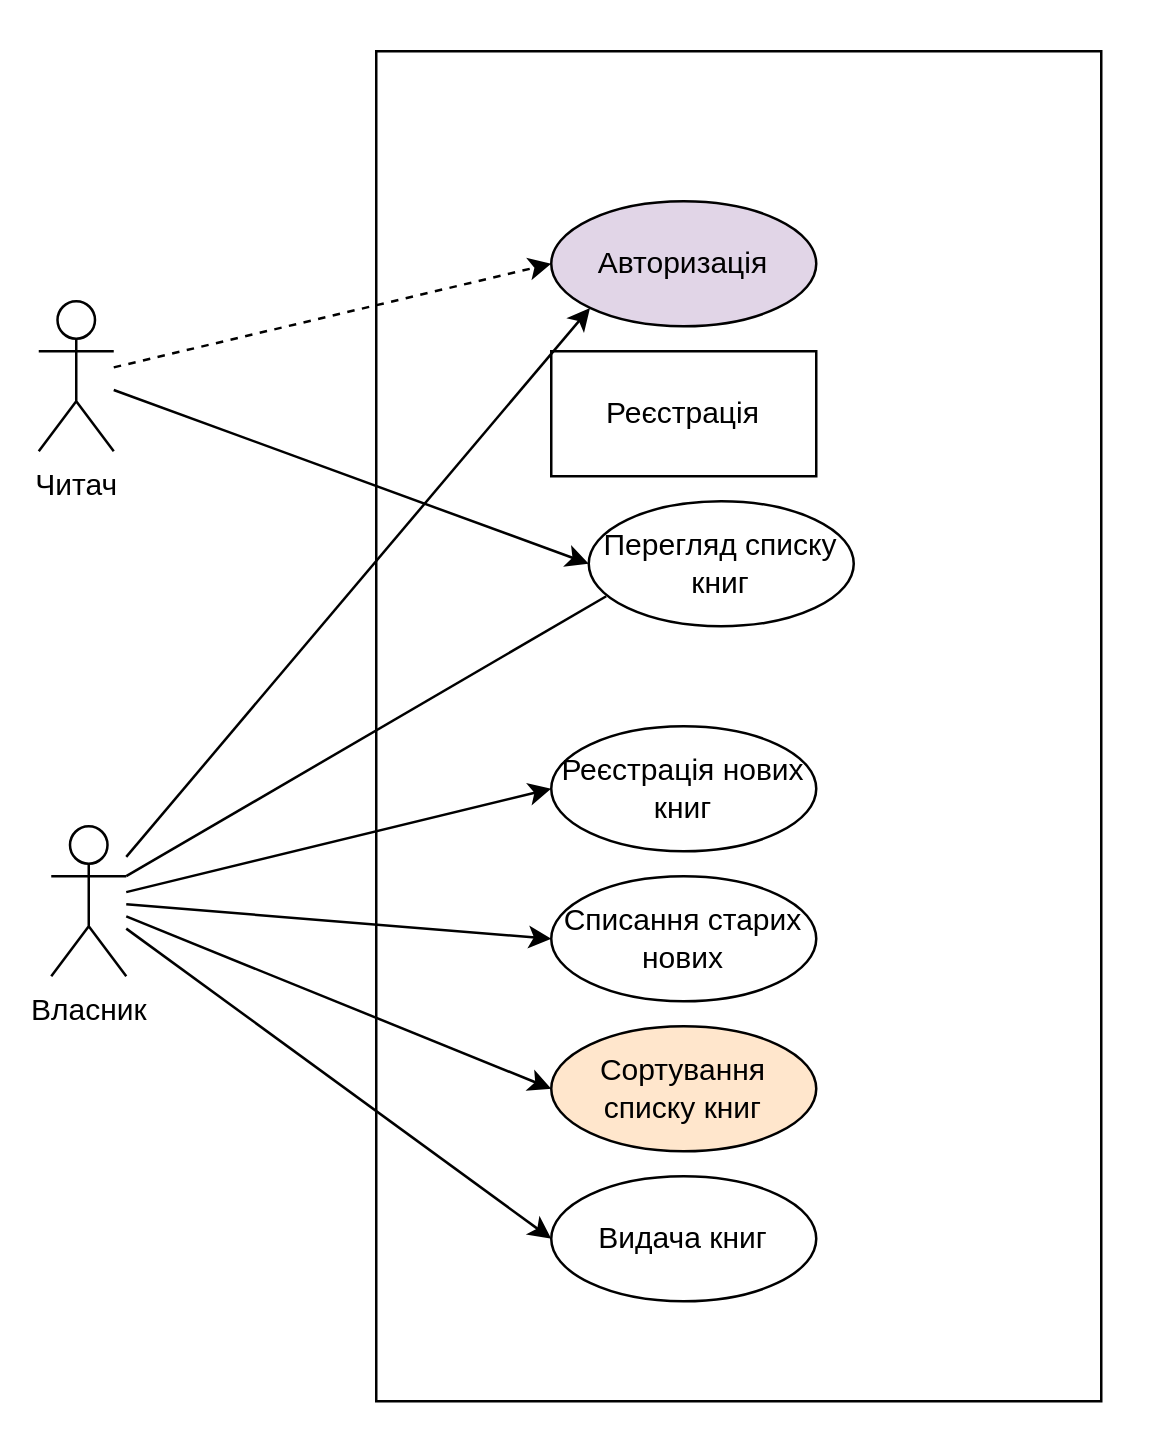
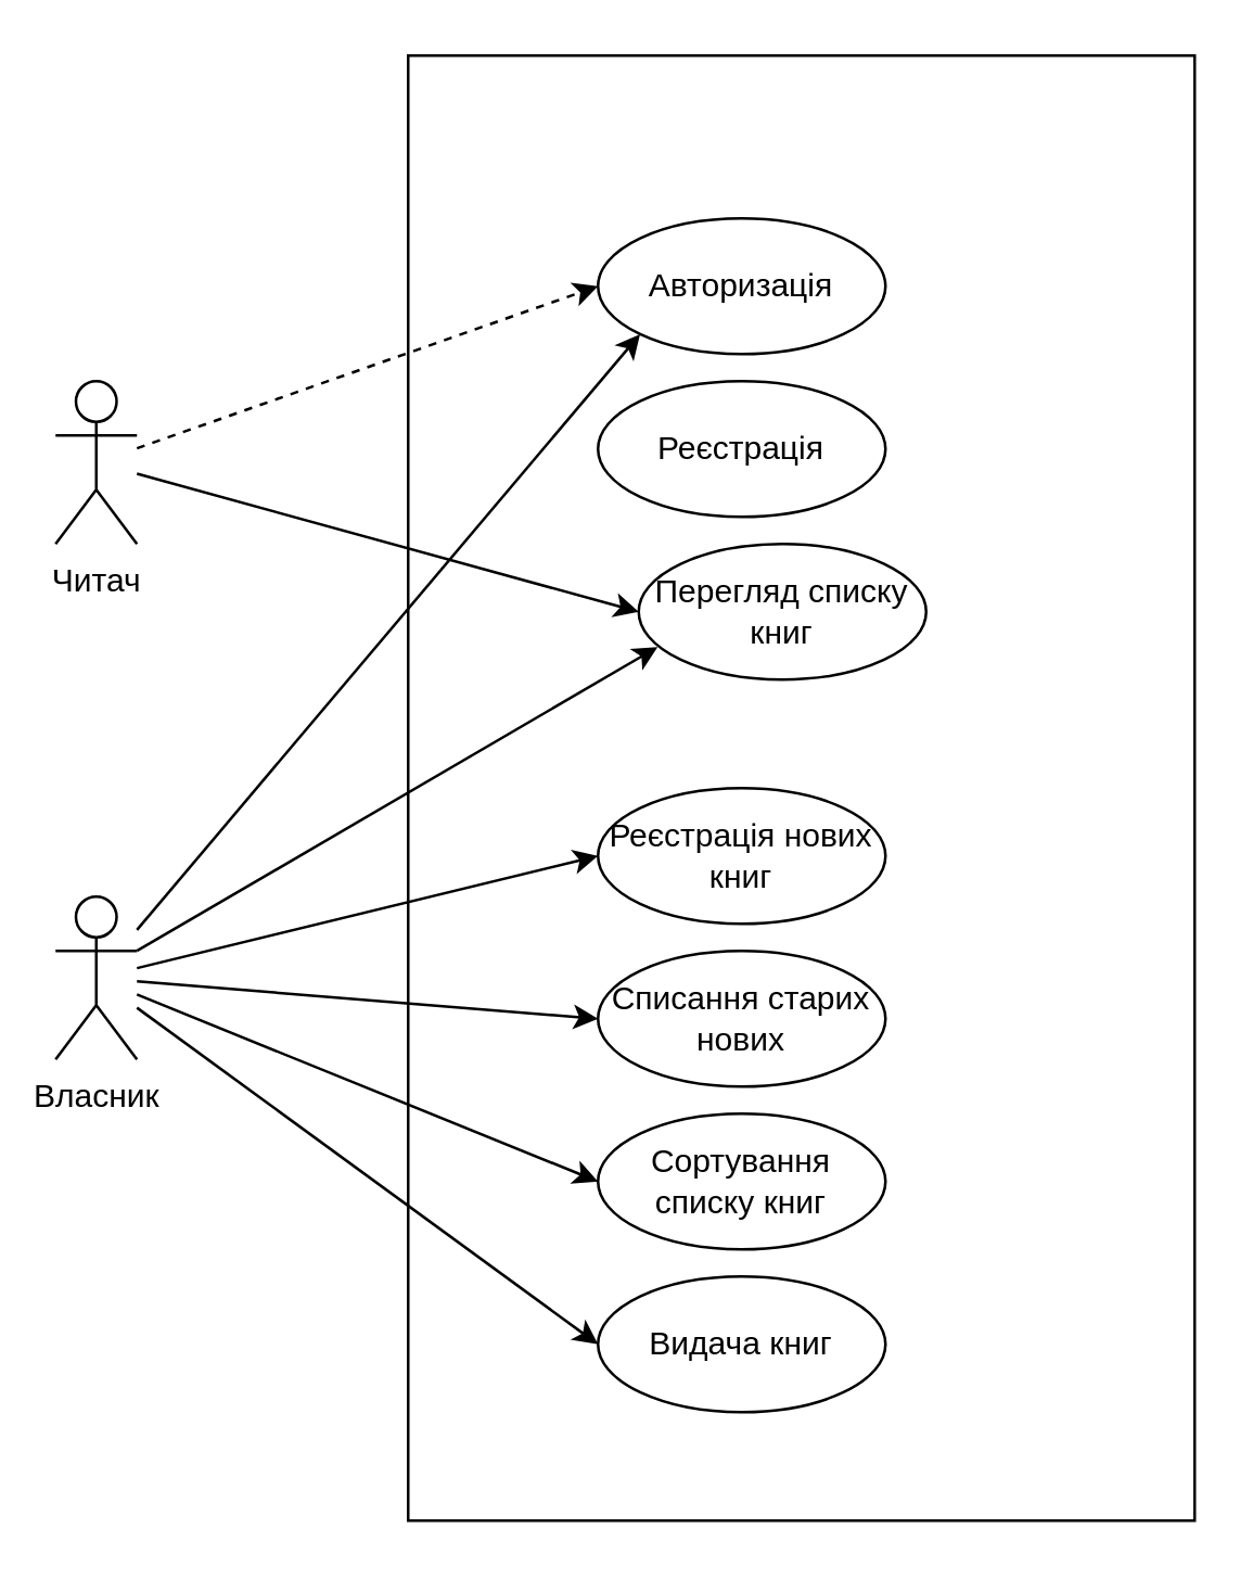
- <mxCell id="6" value="Авторизація" style="ellipse;whiteSpace=wrap;html=1;fillColor=#e1d5e7;" vertex="1" parent="1"><mxGeometry x="220" y="80" width="106" height="50" as="geometry" /></mxCell>
+ <mxCell id="6" value="Авторизація" style="ellipse;whiteSpace=wrap;html=1;" vertex="1" parent="1"><mxGeometry x="220" y="80" width="106" height="50" as="geometry" /></mxCell>
- <mxCell id="3" value="Читач" style="shape=umlActor;verticalLabelPosition=bottom;verticalAlign=top;html=1;outlineConnect=0;" vertex="1" parent="1"><mxGeometry x="15" y="120" width="30" height="60" as="geometry" /></mxCell>
+ <mxCell id="3" value="Читач" style="shape=umlActor;verticalLabelPosition=bottom;verticalAlign=top;html=1;outlineConnect=0;" vertex="1" parent="1"><mxGeometry x="20" y="140" width="30" height="60" as="geometry" /></mxCell>
- <mxCell id="5" value="Реєстрація" style="whiteSpace=wrap;html=1;rounded=0;" vertex="1" parent="1"><mxGeometry x="220" y="140" width="106" height="50" as="geometry" /></mxCell>
+ <mxCell id="5" value="Реєстрація" style="ellipse;whiteSpace=wrap;html=1;" vertex="1" parent="1"><mxGeometry x="220" y="140" width="106" height="50" as="geometry" /></mxCell>
- <mxCell id="19" value="" style="endArrow=none;html=1;entryX=0.066;entryY=0.76;entryDx=0;entryDy=0;exitX=1;exitY=0.333;exitDx=0;exitDy=0;exitPerimeter=0;entryPerimeter=0;" edge="1" parent="1" source="4" target="7"><mxGeometry width="50" height="50" relative="1" as="geometry"><mxPoint x="60" y="349.324" as="sourcePoint" /><mxPoint x="230" y="115" as="targetPoint" /></mxGeometry></mxCell>
+ <mxCell id="19" value="" style="endArrow=classic;html=1;entryX=0.066;entryY=0.76;entryDx=0;entryDy=0;exitX=1;exitY=0.333;exitDx=0;exitDy=0;exitPerimeter=0;entryPerimeter=0;" edge="1" parent="1" source="4" target="7"><mxGeometry width="50" height="50" relative="1" as="geometry"><mxPoint x="60" y="349.324" as="sourcePoint" /><mxPoint x="230" y="115" as="targetPoint" /></mxGeometry></mxCell>
- <mxCell id="10" value="Сортування списку книг" style="ellipse;whiteSpace=wrap;html=1;fillColor=#ffe6cc;" vertex="1" parent="1"><mxGeometry x="220" y="410" width="106" height="50" as="geometry" /></mxCell>
+ <mxCell id="10" value="Сортування списку книг" style="ellipse;whiteSpace=wrap;html=1;" vertex="1" parent="1"><mxGeometry x="220" y="410" width="106" height="50" as="geometry" /></mxCell>
